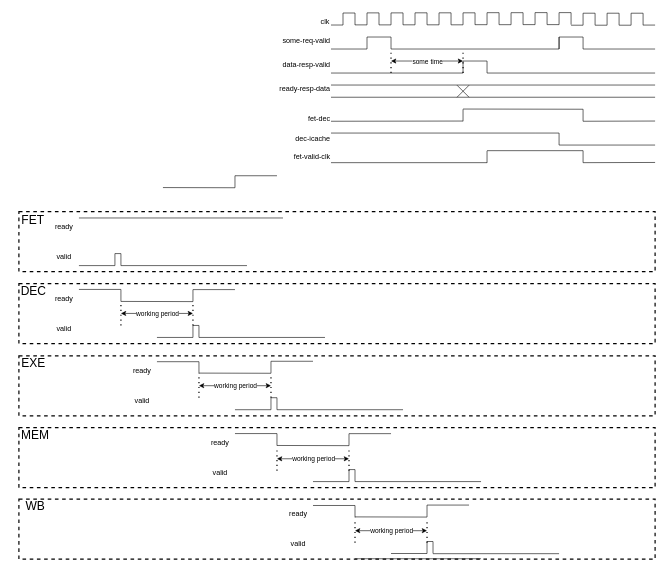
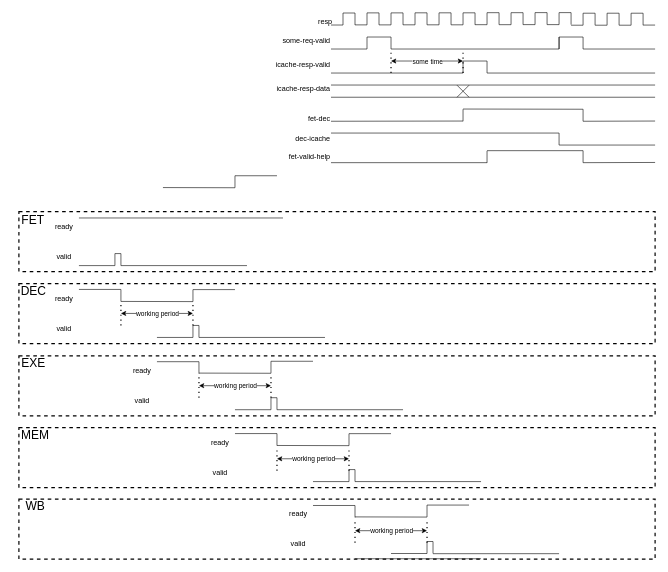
- <mxCell id="7" value="clk" style="text;html=1;align=center;verticalAlign=middle;resizable=0;points=[];autosize=1;strokeColor=none;fillColor=none;" parent="1" vertex="1"><mxGeometry x="521" y="21.16" width="40" height="30" as="geometry" /></mxCell>
+ <mxCell id="7" value="resp" style="text;html=1;align=center;verticalAlign=middle;resizable=0;points=[];autosize=1;strokeColor=none;fillColor=none;" parent="1" vertex="1"><mxGeometry x="521" y="21.16" width="40" height="30" as="geometry" /></mxCell>
- <mxCell id="46" value="data-resp-valid" style="text;html=1;align=right;verticalAlign=middle;resizable=0;points=[];autosize=1;strokeColor=none;fillColor=none;" parent="1" vertex="1"><mxGeometry x="441" y="92.66" width="110" height="30" as="geometry" /></mxCell>
+ <mxCell id="46" value="icache-resp-valid" style="text;html=1;align=right;verticalAlign=middle;resizable=0;points=[];autosize=1;strokeColor=none;fillColor=none;" parent="1" vertex="1"><mxGeometry x="441" y="92.66" width="110" height="30" as="geometry" /></mxCell>
- <mxCell id="94" value="ready-resp-data" style="text;html=1;align=right;verticalAlign=middle;resizable=0;points=[];autosize=1;strokeColor=none;fillColor=none;" parent="1" vertex="1"><mxGeometry x="441" y="133" width="110" height="30" as="geometry" /></mxCell>
+ <mxCell id="94" value="icache-resp-data" style="text;html=1;align=right;verticalAlign=middle;resizable=0;points=[];autosize=1;strokeColor=none;fillColor=none;" parent="1" vertex="1"><mxGeometry x="441" y="133" width="110" height="30" as="geometry" /></mxCell>
- <mxCell id="101" value="fet-valid-clk" style="text;html=1;align=right;verticalAlign=middle;resizable=0;points=[];autosize=1;strokeColor=none;fillColor=none;" parent="1" vertex="1"><mxGeometry x="461" y="245.5" width="90" height="30" as="geometry" /></mxCell>
+ <mxCell id="101" value="fet-valid-help" style="text;html=1;align=right;verticalAlign=middle;resizable=0;points=[];autosize=1;strokeColor=none;fillColor=none;" parent="1" vertex="1"><mxGeometry x="461" y="245.5" width="90" height="30" as="geometry" /></mxCell>
